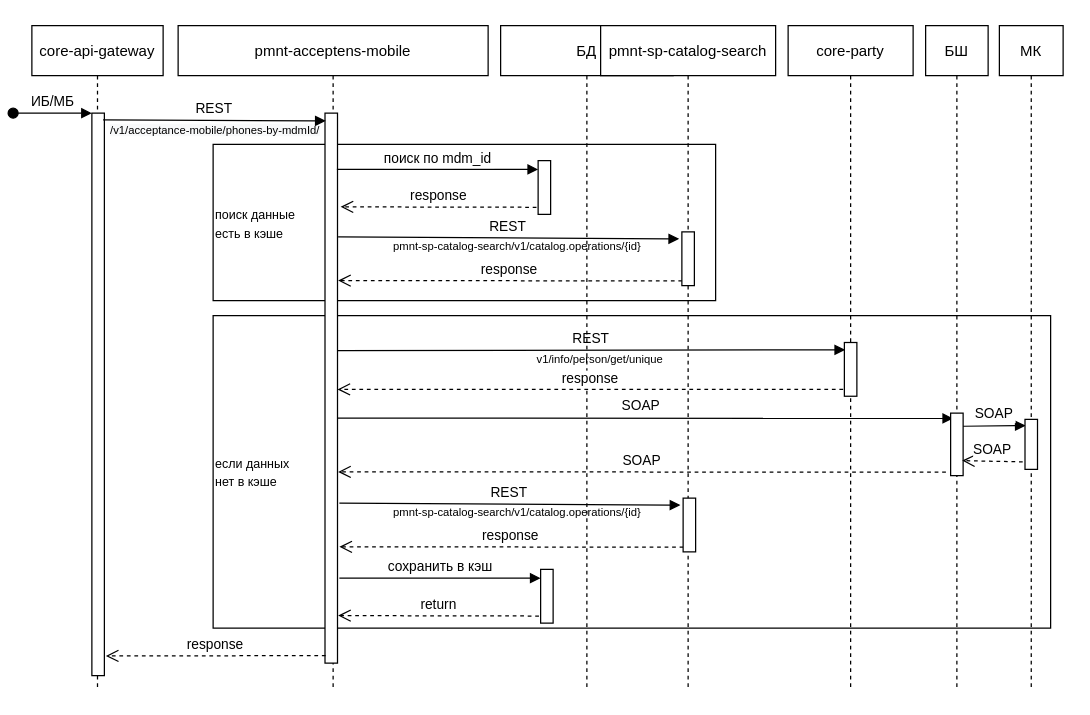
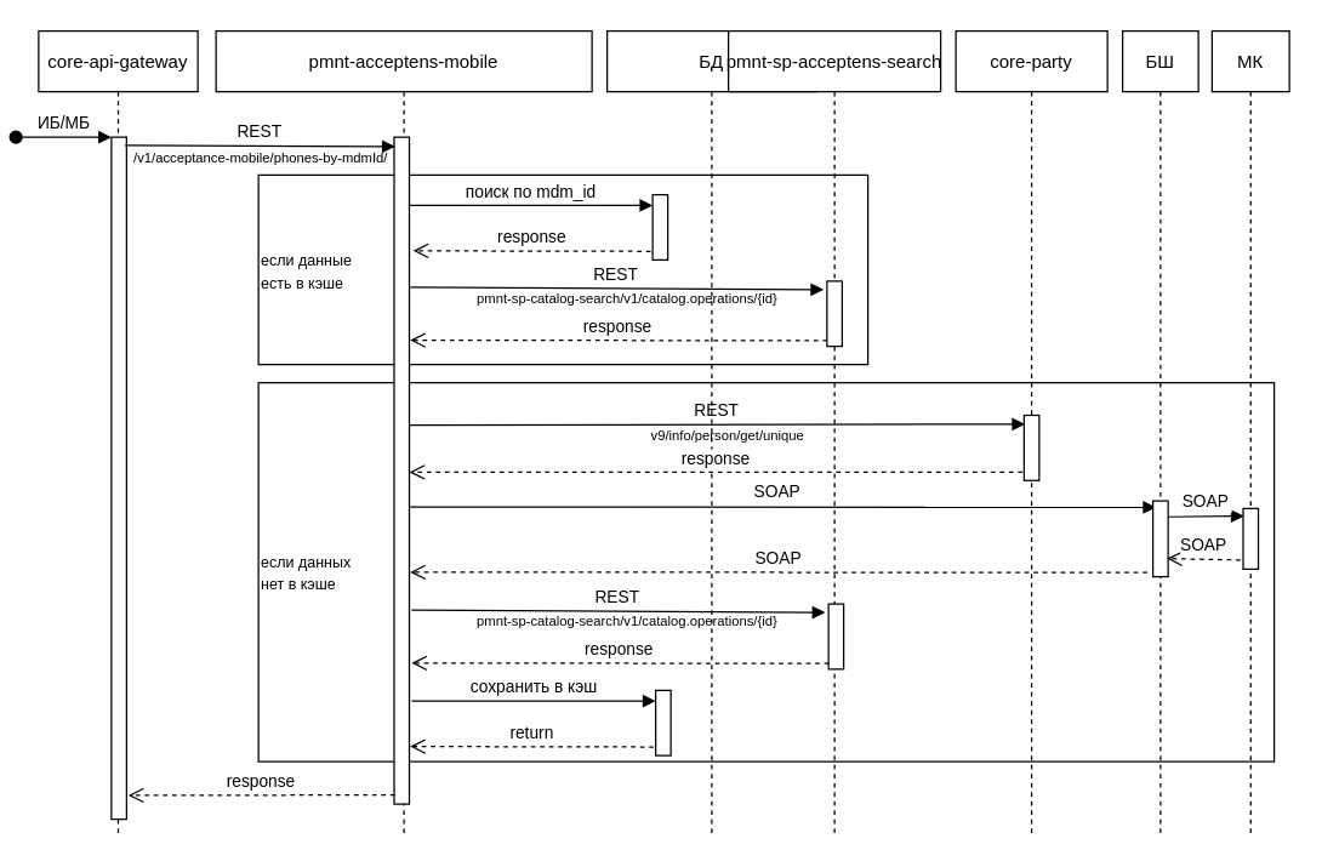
- <mxCell id="29" value="pmnt-sp-catalog-search" style="shape=umlLifeline;perimeter=lifelinePerimeter;container=1;collapsible=0;recursiveResize=0;rounded=0;shadow=0;strokeWidth=1;" parent="1" vertex="1"><mxGeometry x="475" y="20" width="140" height="530" as="geometry" /></mxCell>
+ <mxCell id="29" value="pmnt-sp-acceptens-search" style="shape=umlLifeline;perimeter=lifelinePerimeter;container=1;collapsible=0;recursiveResize=0;rounded=0;shadow=0;strokeWidth=1;" parent="1" vertex="1"><mxGeometry x="475" y="20" width="140" height="530" as="geometry" /></mxCell>
- <mxCell id="8" value="&lt;font style=&quot;font-size: 10px&quot;&gt;поиск данные &lt;br&gt;есть в кэше&lt;/font&gt;" style="rounded=0;whiteSpace=wrap;html=1;align=left;" parent="7" vertex="1"><mxGeometry x="28" y="95" width="402" height="125" as="geometry" /></mxCell>
+ <mxCell id="8" value="&lt;font style=&quot;font-size: 10px&quot;&gt;если данные &lt;br&gt;есть в кэше&lt;/font&gt;" style="rounded=0;whiteSpace=wrap;html=1;align=left;" parent="7" vertex="1"><mxGeometry x="28" y="95" width="402" height="125" as="geometry" /></mxCell>
- <mxCell id="27" value="&amp;nbsp;v1/info/person/get/unique" style="text;html=1;resizable=0;autosize=1;align=center;verticalAlign=middle;points=[];fillColor=none;strokeColor=none;rounded=0;fontSize=9;" vertex="1" parent="25"><mxGeometry x="18" y="257" width="120" height="20" as="geometry" /></mxCell>
+ <mxCell id="27" value="&amp;nbsp;v9/info/person/get/unique" style="text;html=1;resizable=0;autosize=1;align=center;verticalAlign=middle;points=[];fillColor=none;strokeColor=none;rounded=0;fontSize=9;" vertex="1" parent="25"><mxGeometry x="18" y="257" width="120" height="20" as="geometry" /></mxCell>
